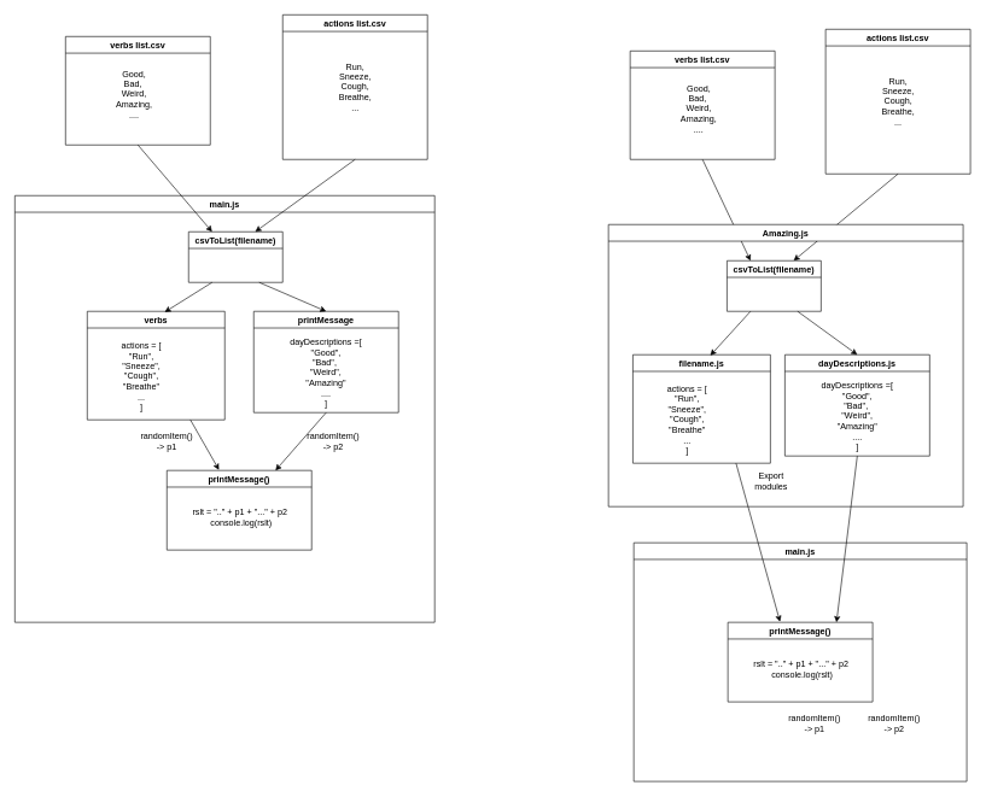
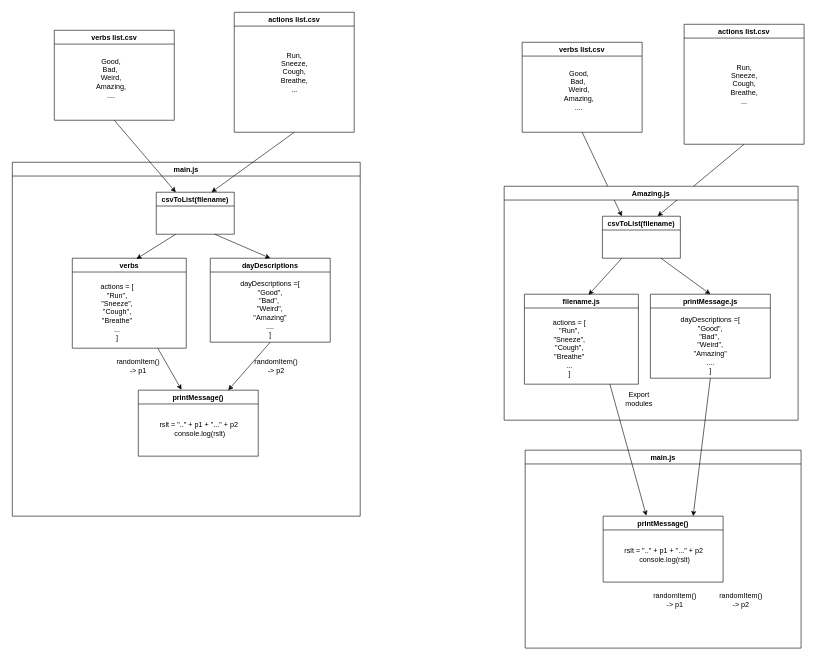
- <mxCell id="5" value="printMessage" style="swimlane;" vertex="1" parent="2"><mxGeometry x="330" y="160" width="200" height="140" as="geometry" /></mxCell>
+ <mxCell id="5" value="dayDescriptions" style="swimlane;" vertex="1" parent="2"><mxGeometry x="330" y="160" width="200" height="140" as="geometry" /></mxCell>
- <mxCell id="38" value="dayDescriptions.js" style="swimlane;" vertex="1" parent="35"><mxGeometry x="243.75" y="180" width="200" height="140" as="geometry" /></mxCell>
+ <mxCell id="38" value="printMessage.js" style="swimlane;" vertex="1" parent="35"><mxGeometry x="243.75" y="180" width="200" height="140" as="geometry" /></mxCell>
